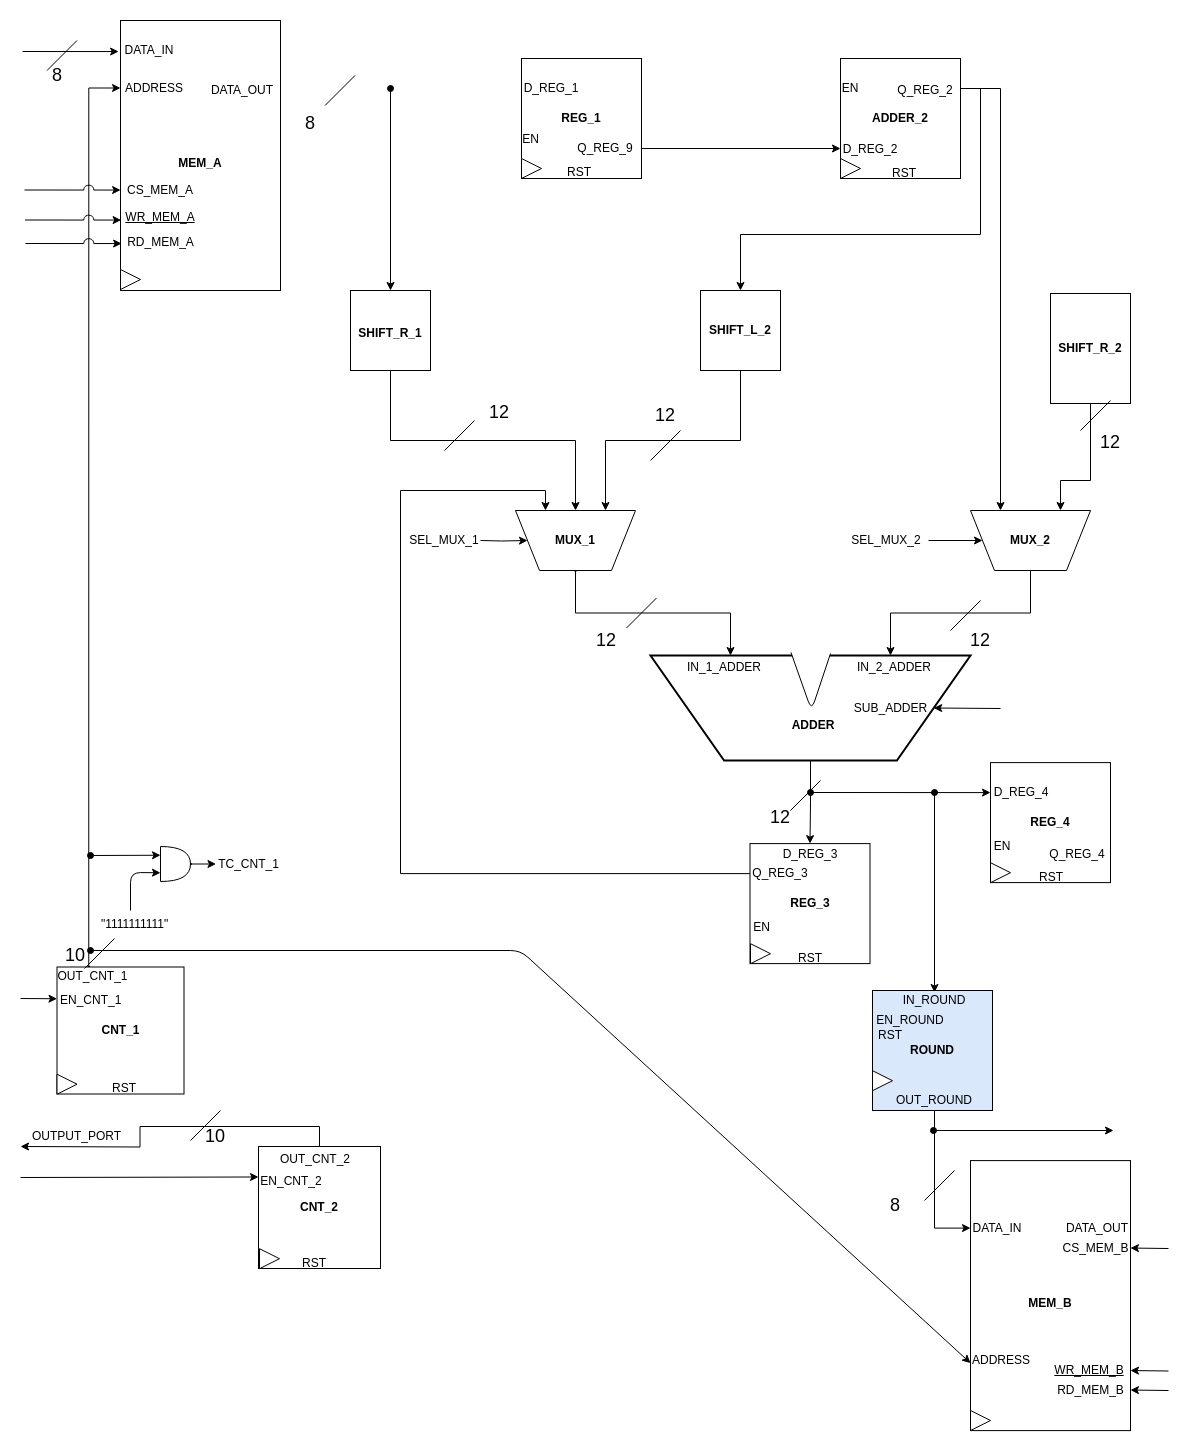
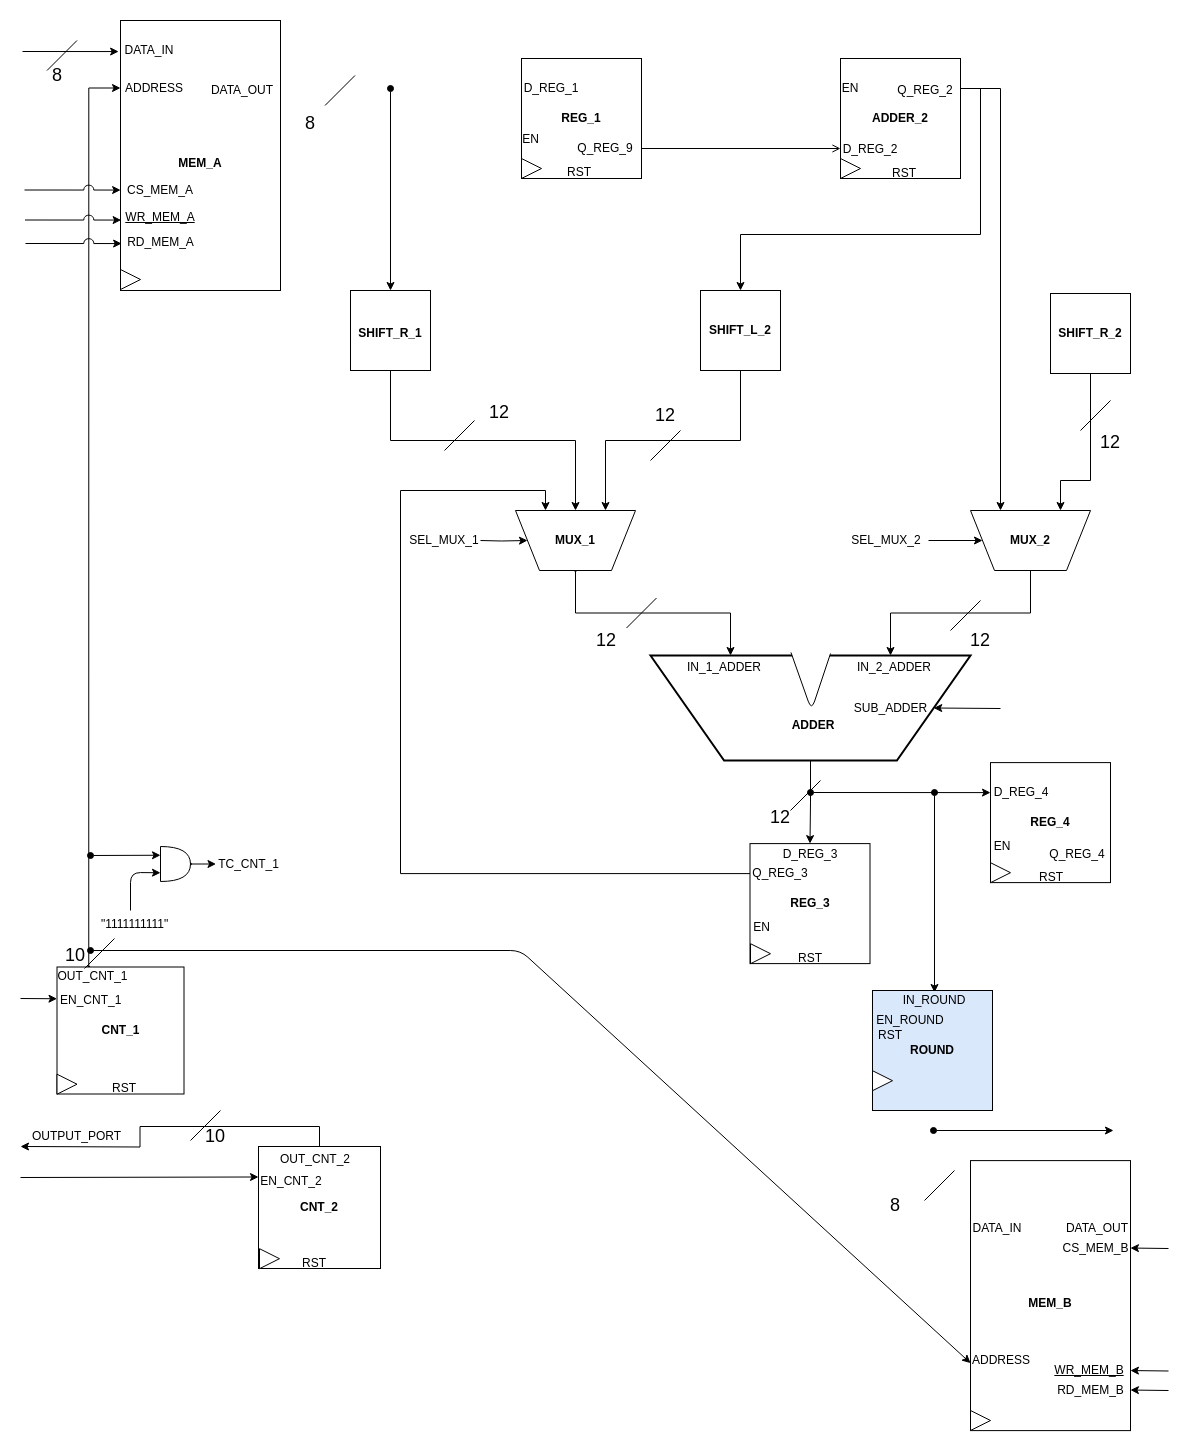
- <mxCell id="12" style="edgeStyle=orthogonalEdgeStyle;rounded=0;orthogonalLoop=1;jettySize=auto;html=1;exitX=1;exitY=0.75;exitDx=0;exitDy=0;entryX=0;entryY=0.75;entryDx=0;entryDy=0;" parent="1" source="13" target="16" edge="1"><mxGeometry relative="1" as="geometry" /></mxCell>
+ <mxCell id="12" style="edgeStyle=orthogonalEdgeStyle;rounded=0;orthogonalLoop=1;jettySize=auto;html=1;exitX=1;exitY=0.75;exitDx=0;exitDy=0;entryX=0;entryY=0.75;entryDx=0;entryDy=0;endArrow=open;" parent="1" source="13" target="16" edge="1"><mxGeometry relative="1" as="geometry" /></mxCell>
- <mxCell id="39" value="&lt;b&gt;SHIFT_R_2&lt;/b&gt;" style="whiteSpace=wrap;html=1;aspect=fixed;" parent="1" vertex="1"><mxGeometry x="1050" y="293" width="80" height="110" as="geometry" /></mxCell>
+ <mxCell id="39" value="&lt;b&gt;SHIFT_R_2&lt;/b&gt;" style="whiteSpace=wrap;html=1;aspect=fixed;" parent="1" vertex="1"><mxGeometry x="1050" y="293" width="80" height="80" as="geometry" /></mxCell>
- <mxCell id="59" value="OUT_ROUND" style="text;html=1;strokeColor=none;fillColor=none;align=center;verticalAlign=middle;whiteSpace=wrap;rounded=0;" parent="1" vertex="1"><mxGeometry x="894" y="1090" width="80" height="20" as="geometry" /></mxCell>
- <mxCell id="58" style="edgeStyle=orthogonalEdgeStyle;rounded=0;orthogonalLoop=1;jettySize=auto;html=1;exitX=0.5;exitY=1;exitDx=0;exitDy=0;entryX=0;entryY=0.25;entryDx=0;entryDy=0;jumpStyle=arc;jumpSize=11;" parent="1" source="59" target="62" edge="1"><mxGeometry relative="1" as="geometry"><mxPoint x="932" y="1200" as="targetPoint" /></mxGeometry></mxCell>
